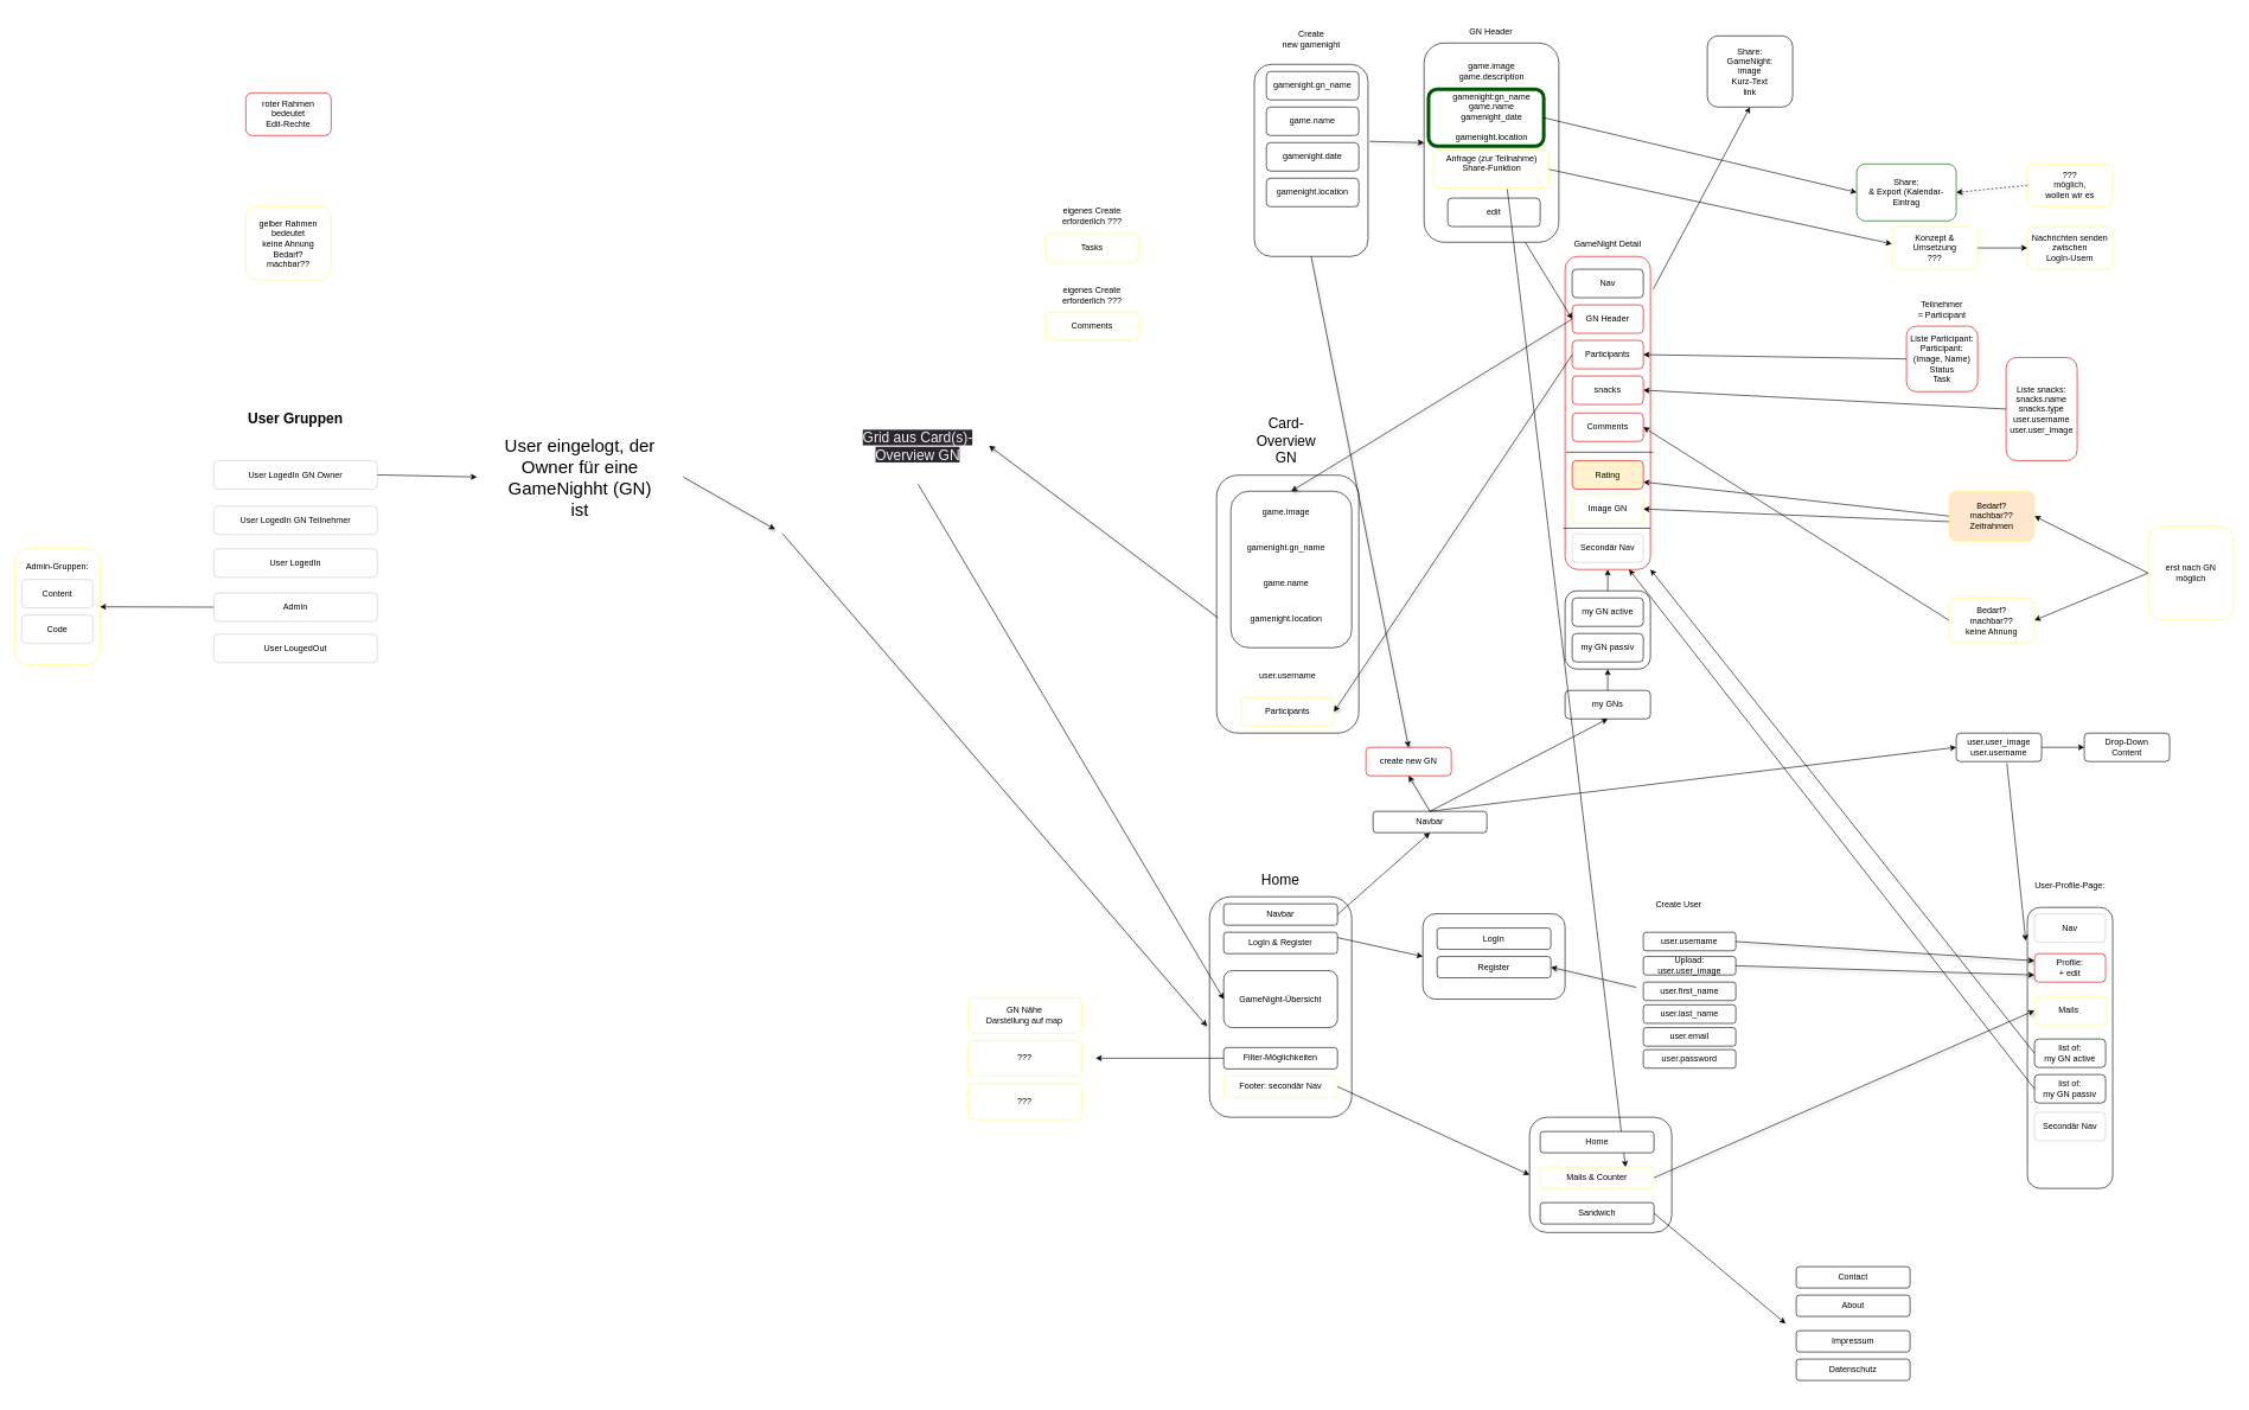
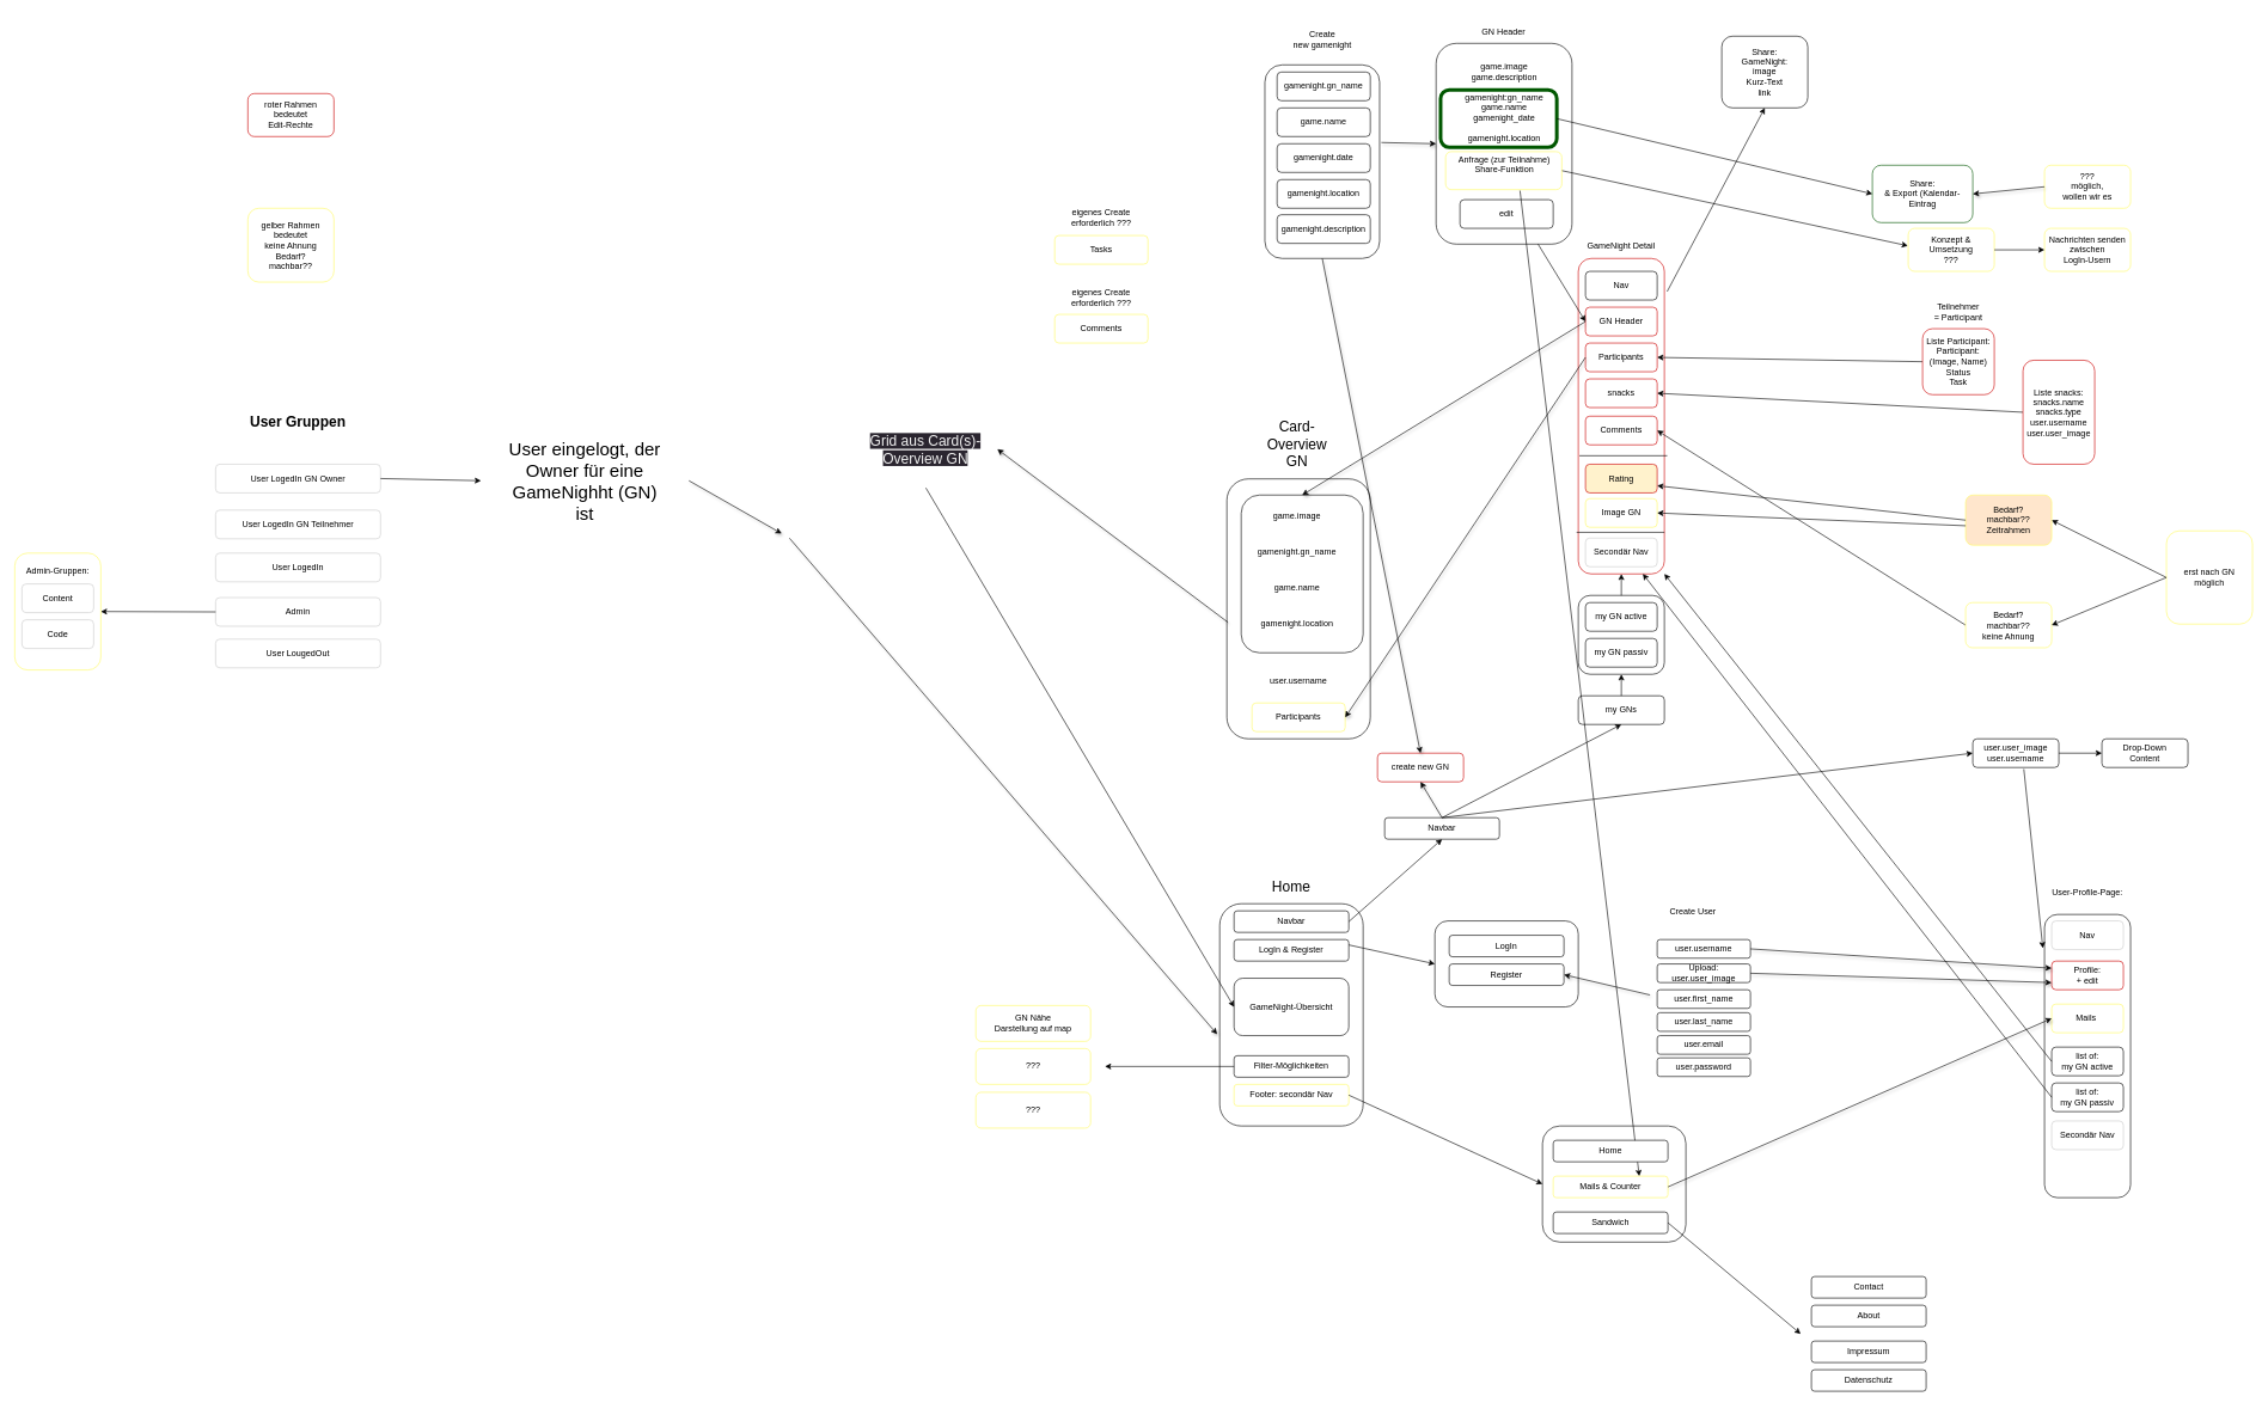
- <mxCell id="109" value="" style="endArrow=classic;html=1;shadow=1;fontSize=20;entryX=1;entryY=0.5;entryDx=0;entryDy=0;exitX=0;exitY=0.5;exitDx=0;exitDy=0;dashed=1;" edge="1" parent="1" source="108" target="57"><mxGeometry width="50" height="50" relative="1" as="geometry"><mxPoint x="2590" y="380" as="sourcePoint" /><mxPoint x="2640" y="330" as="targetPoint" /></mxGeometry></mxCell>
+ <mxCell id="109" value="" style="endArrow=classic;html=1;shadow=1;fontSize=20;entryX=1;entryY=0.5;entryDx=0;entryDy=0;exitX=0;exitY=0.5;exitDx=0;exitDy=0;" edge="1" parent="1" source="108" target="57"><mxGeometry width="50" height="50" relative="1" as="geometry"><mxPoint x="2590" y="380" as="sourcePoint" /><mxPoint x="2640" y="330" as="targetPoint" /></mxGeometry></mxCell>
+ <mxCell id="125" value="gamenight.description" style="rounded=1;whiteSpace=wrap;html=1;fillColor=none;" vertex="1" parent="1"><mxGeometry x="1780" y="299" width="130" height="40" as="geometry" /></mxCell>
